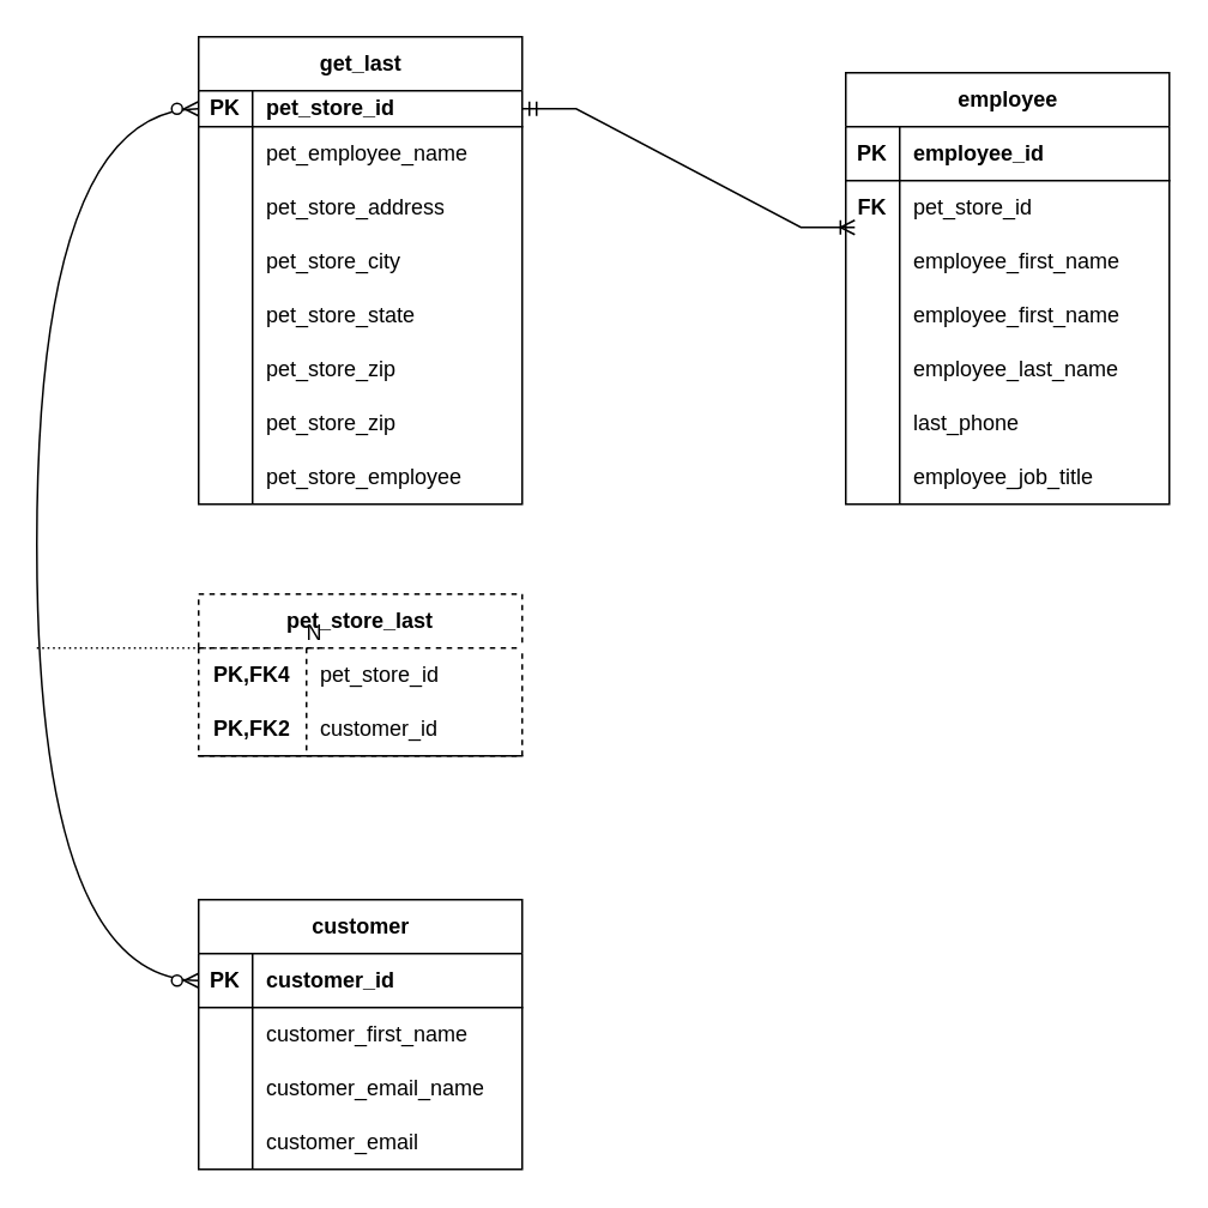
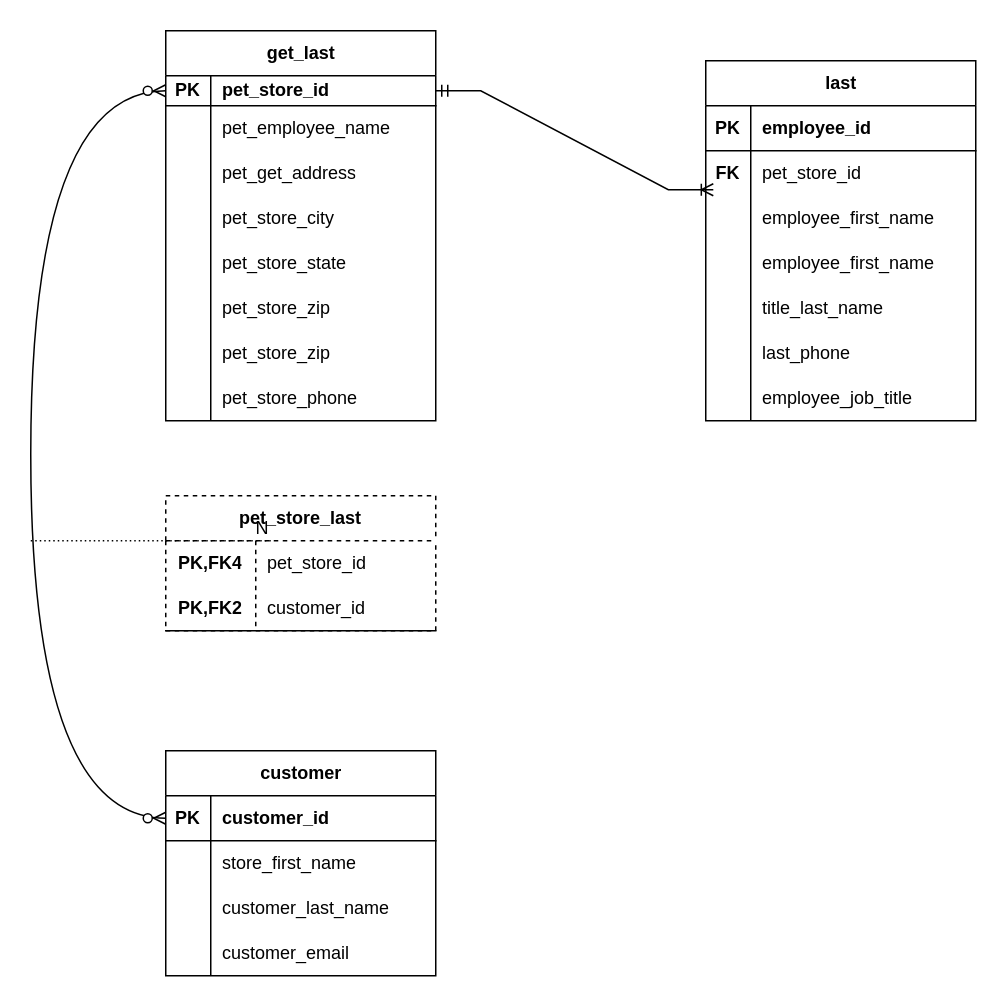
- <mxCell id="27" value="employee" style="shape=table;startSize=30;container=1;collapsible=1;childLayout=tableLayout;fixedRows=1;rowLines=0;fontStyle=1;align=center;resizeLast=1;html=1;" vertex="1" parent="1"><mxGeometry x="470" y="40" width="180" height="240" as="geometry" /></mxCell>
+ <mxCell id="27" value="last" style="shape=table;startSize=30;container=1;collapsible=1;childLayout=tableLayout;fixedRows=1;rowLines=0;fontStyle=1;align=center;resizeLast=1;html=1;" vertex="1" parent="1"><mxGeometry x="470" y="40" width="180" height="240" as="geometry" /></mxCell>
- <mxCell id="11" value="pet_store_address" style="shape=partialRectangle;connectable=0;fillColor=none;top=0;left=0;bottom=0;right=0;align=left;spacingLeft=6;overflow=hidden;whiteSpace=wrap;html=1;" vertex="1" parent="9"><mxGeometry x="30" width="150" height="30" as="geometry"><mxRectangle width="150" height="30" as="alternateBounds" /></mxGeometry></mxCell>
+ <mxCell id="11" value="pet_get_address" style="shape=partialRectangle;connectable=0;fillColor=none;top=0;left=0;bottom=0;right=0;align=left;spacingLeft=6;overflow=hidden;whiteSpace=wrap;html=1;" vertex="1" parent="9"><mxGeometry x="30" width="150" height="30" as="geometry"><mxRectangle width="150" height="30" as="alternateBounds" /></mxGeometry></mxCell>
- <mxCell id="42" value="employee_last_name" style="shape=partialRectangle;connectable=0;fillColor=none;top=0;left=0;bottom=0;right=0;align=left;spacingLeft=6;overflow=hidden;whiteSpace=wrap;html=1;" vertex="1" parent="40"><mxGeometry x="30" width="150" height="30" as="geometry"><mxRectangle width="150" height="30" as="alternateBounds" /></mxGeometry></mxCell>
+ <mxCell id="42" value="title_last_name" style="shape=partialRectangle;connectable=0;fillColor=none;top=0;left=0;bottom=0;right=0;align=left;spacingLeft=6;overflow=hidden;whiteSpace=wrap;html=1;" vertex="1" parent="40"><mxGeometry x="30" width="150" height="30" as="geometry"><mxRectangle width="150" height="30" as="alternateBounds" /></mxGeometry></mxCell>
- <mxCell id="26" value="pet_store_employee" style="shape=partialRectangle;connectable=0;fillColor=none;top=0;left=0;bottom=0;right=0;align=left;spacingLeft=6;overflow=hidden;whiteSpace=wrap;html=1;" vertex="1" parent="24"><mxGeometry x="30" width="150" height="30" as="geometry"><mxRectangle width="150" height="30" as="alternateBounds" /></mxGeometry></mxCell>
+ <mxCell id="26" value="pet_store_phone" style="shape=partialRectangle;connectable=0;fillColor=none;top=0;left=0;bottom=0;right=0;align=left;spacingLeft=6;overflow=hidden;whiteSpace=wrap;html=1;" vertex="1" parent="24"><mxGeometry x="30" width="150" height="30" as="geometry"><mxRectangle width="150" height="30" as="alternateBounds" /></mxGeometry></mxCell>
- <mxCell id="55" value="customer_first_name" style="shape=partialRectangle;connectable=0;fillColor=none;top=0;left=0;bottom=0;right=0;align=left;spacingLeft=6;overflow=hidden;whiteSpace=wrap;html=1;" vertex="1" parent="53"><mxGeometry x="30" width="150" height="30" as="geometry"><mxRectangle width="150" height="30" as="alternateBounds" /></mxGeometry></mxCell>
+ <mxCell id="55" value="store_first_name" style="shape=partialRectangle;connectable=0;fillColor=none;top=0;left=0;bottom=0;right=0;align=left;spacingLeft=6;overflow=hidden;whiteSpace=wrap;html=1;" vertex="1" parent="53"><mxGeometry x="30" width="150" height="30" as="geometry"><mxRectangle width="150" height="30" as="alternateBounds" /></mxGeometry></mxCell>
- <mxCell id="58" value="customer_email_name" style="shape=partialRectangle;connectable=0;fillColor=none;top=0;left=0;bottom=0;right=0;align=left;spacingLeft=6;overflow=hidden;whiteSpace=wrap;html=1;" vertex="1" parent="56"><mxGeometry x="30" width="150" height="30" as="geometry"><mxRectangle width="150" height="30" as="alternateBounds" /></mxGeometry></mxCell>
+ <mxCell id="58" value="customer_last_name" style="shape=partialRectangle;connectable=0;fillColor=none;top=0;left=0;bottom=0;right=0;align=left;spacingLeft=6;overflow=hidden;whiteSpace=wrap;html=1;" vertex="1" parent="56"><mxGeometry x="30" width="150" height="30" as="geometry"><mxRectangle width="150" height="30" as="alternateBounds" /></mxGeometry></mxCell>
